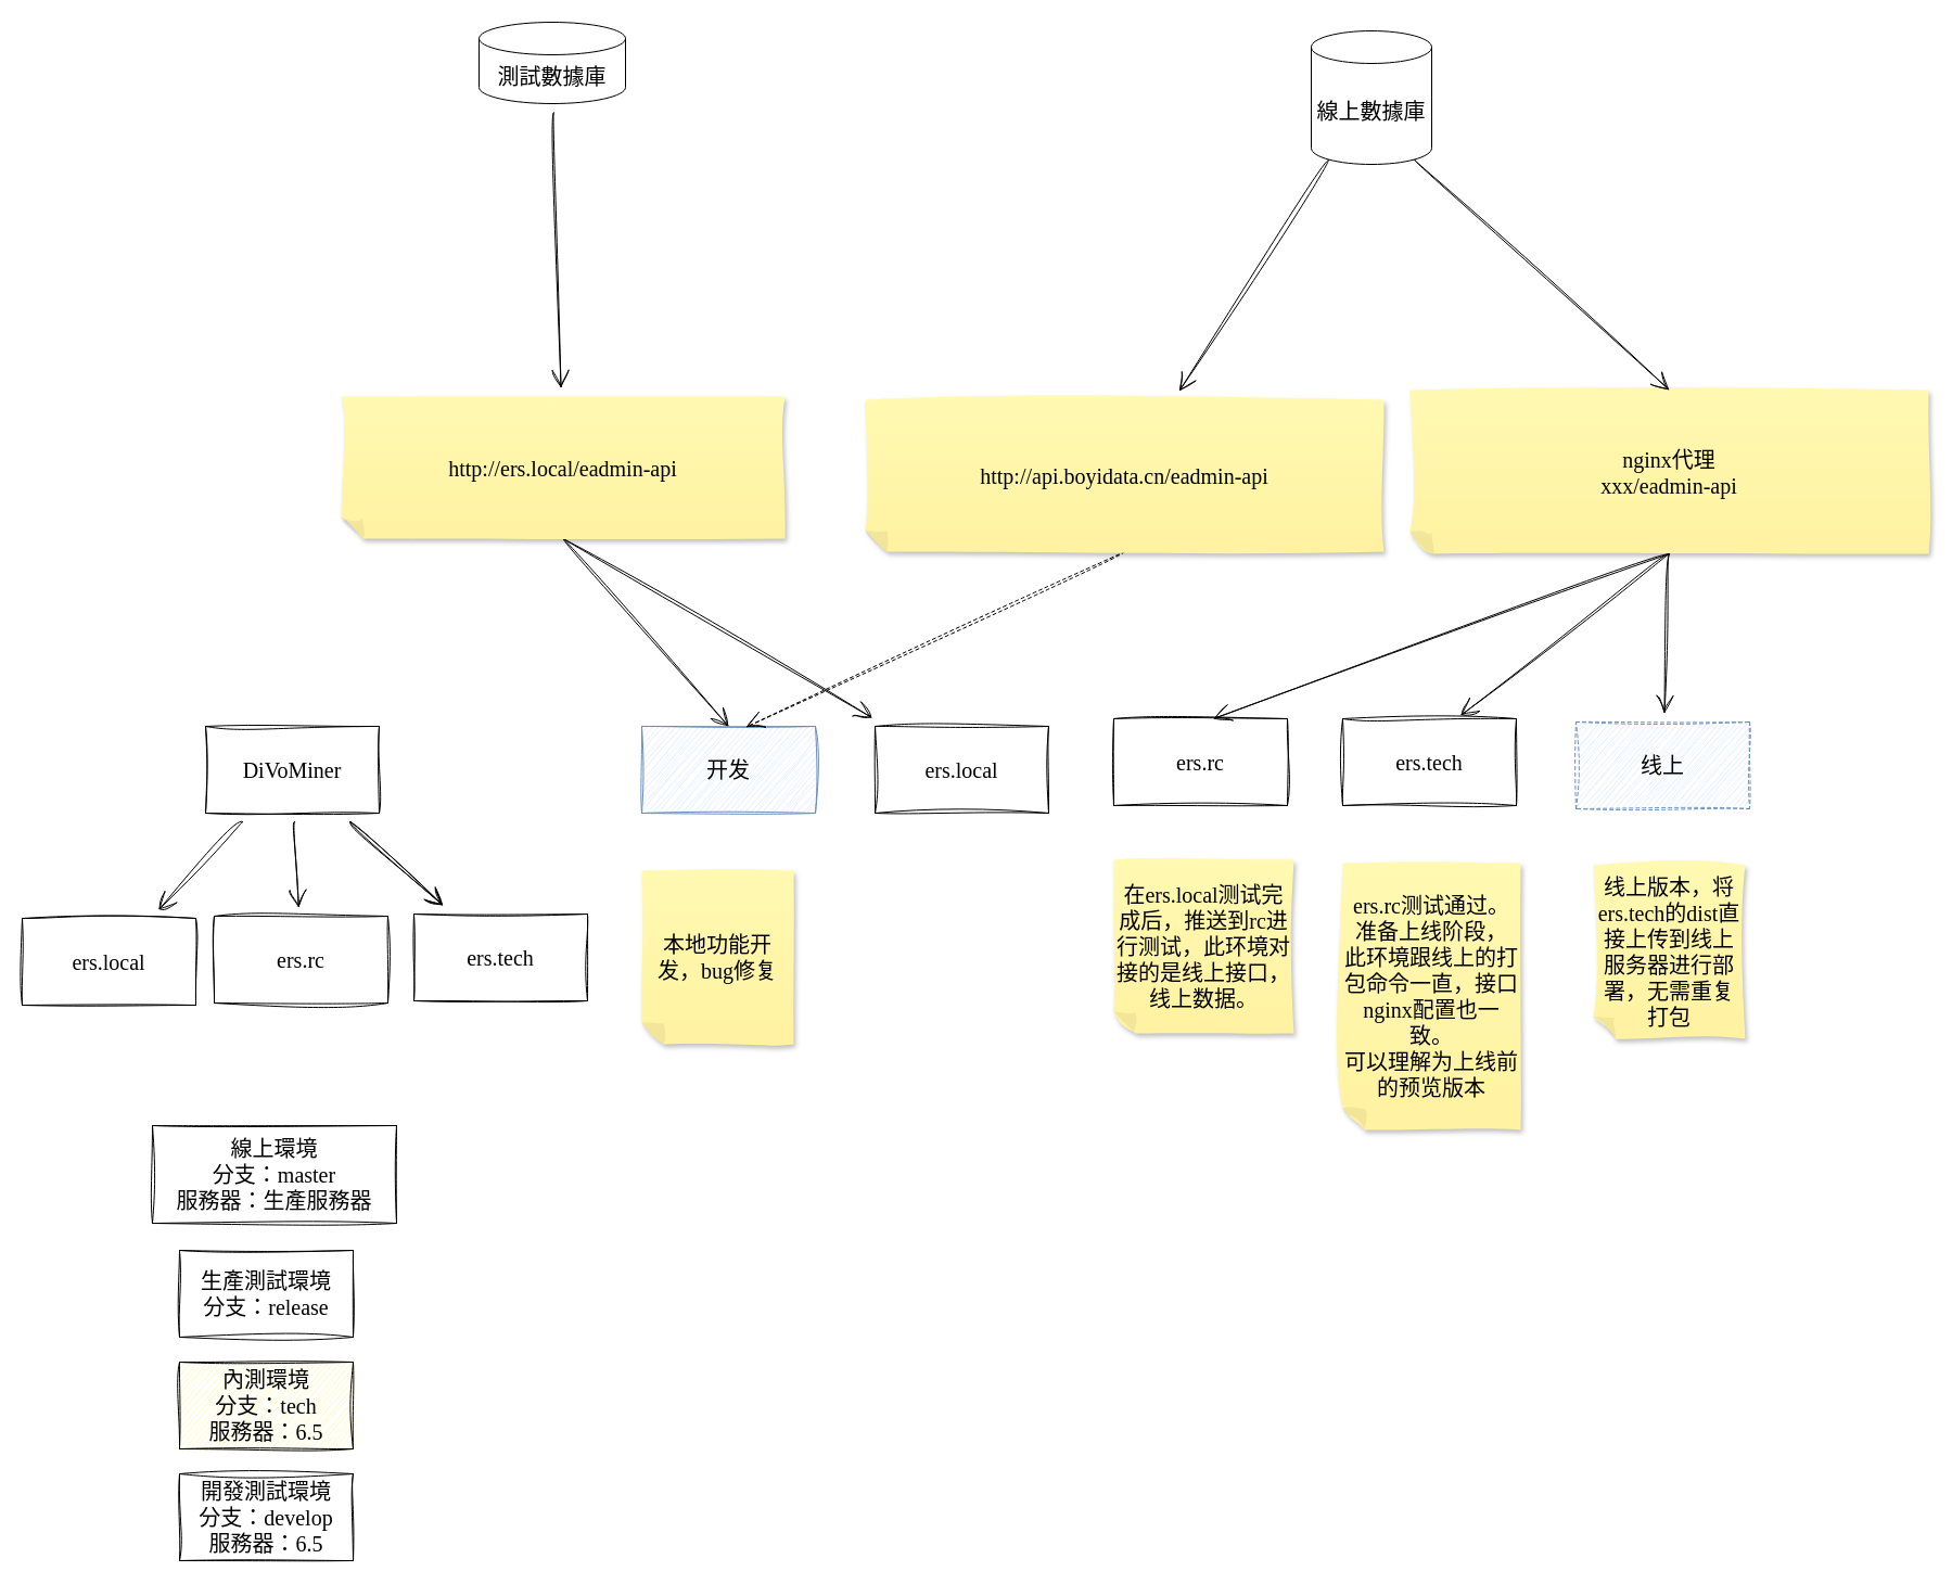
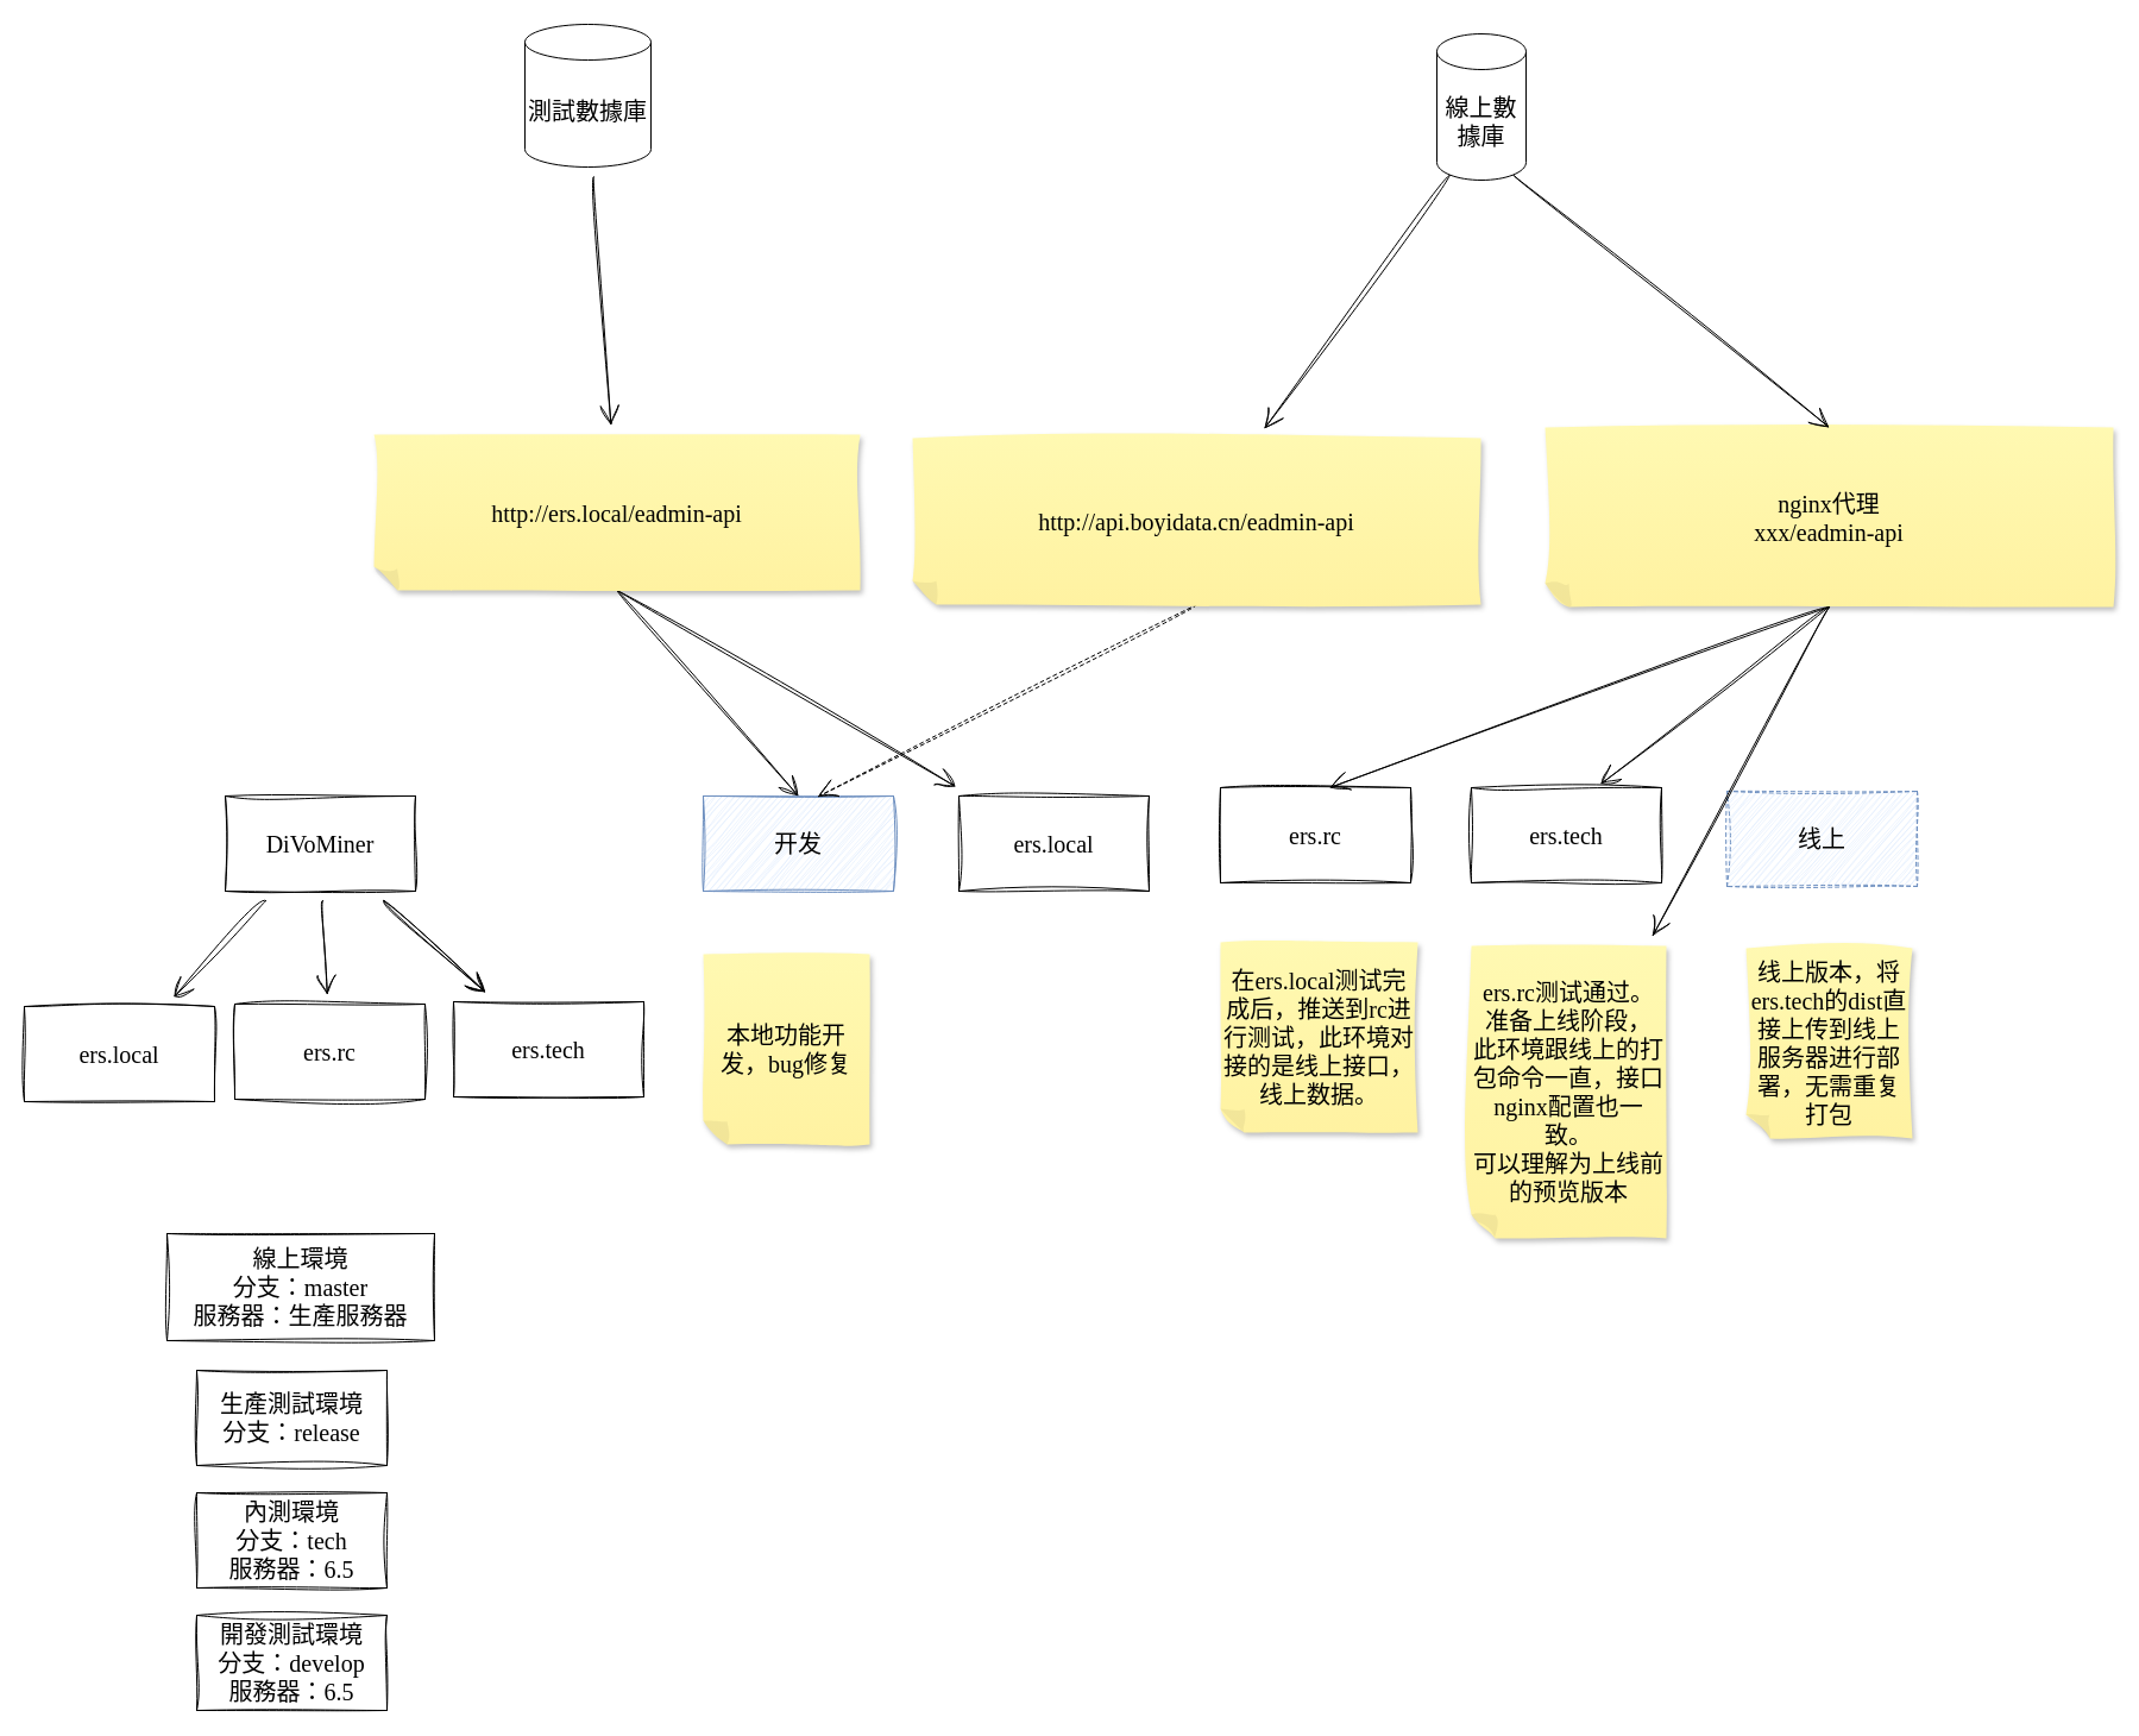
- <mxCell id="35" value="&lt;span style=&quot;font-family: &amp;quot;Architects Daughter&amp;quot;; font-size: 20px;&quot;&gt;測試數據庫&lt;/span&gt;" style="shape=cylinder3;whiteSpace=wrap;html=1;boundedLbl=1;backgroundOutline=1;size=15;" parent="1" vertex="1"><mxGeometry x="441" y="20" width="135" height="75" as="geometry" /></mxCell>
+ <mxCell id="35" value="&lt;span style=&quot;font-family: &amp;quot;Architects Daughter&amp;quot;; font-size: 20px;&quot;&gt;測試數據庫&lt;/span&gt;" style="shape=cylinder3;whiteSpace=wrap;html=1;boundedLbl=1;backgroundOutline=1;size=15;" parent="1" vertex="1"><mxGeometry x="441" y="20" width="106" height="120" as="geometry" /></mxCell>
- <mxCell id="34" value="&lt;span style=&quot;font-family: &amp;quot;Architects Daughter&amp;quot;; font-size: 20px;&quot;&gt;線上數據庫&lt;/span&gt;" style="shape=cylinder3;whiteSpace=wrap;html=1;boundedLbl=1;backgroundOutline=1;size=15;" parent="1" vertex="1"><mxGeometry x="1208" y="28" width="111" height="123" as="geometry" /></mxCell>
+ <mxCell id="34" value="&lt;span style=&quot;font-family: &amp;quot;Architects Daughter&amp;quot;; font-size: 20px;&quot;&gt;線上數據庫&lt;/span&gt;" style="shape=cylinder3;whiteSpace=wrap;html=1;boundedLbl=1;backgroundOutline=1;size=15;" parent="1" vertex="1"><mxGeometry x="1208" y="28" width="75" height="123" as="geometry" /></mxCell>
- <mxCell id="23" value="http://api.boyidata.cn/eadmin-api" style="shape=note;whiteSpace=wrap;html=1;backgroundOutline=1;fontColor=#000000;darkOpacity=0.05;fillColor=#FFF9B2;strokeColor=none;fillStyle=solid;direction=west;gradientDirection=north;gradientColor=#FFF2A1;shadow=1;size=20;pointerEvents=1;sketch=1;hachureGap=4;jiggle=2;curveFitting=1;fontFamily=Architects Daughter;fontSource=https%3A%2F%2Ffonts.googleapis.com%2Fcss%3Ffamily%3DArchitects%2BDaughter;fontSize=20;" parent="1" vertex="1"><mxGeometry x="797" y="368" width="478" height="140" as="geometry" /></mxCell>
+ <mxCell id="23" value="http://api.boyidata.cn/eadmin-api" style="shape=note;whiteSpace=wrap;html=1;backgroundOutline=1;fontColor=#000000;darkOpacity=0.05;fillColor=#FFF9B2;strokeColor=none;fillStyle=solid;direction=west;gradientDirection=north;gradientColor=#FFF2A1;shadow=1;size=20;pointerEvents=1;sketch=1;hachureGap=4;jiggle=2;curveFitting=1;fontFamily=Architects Daughter;fontSource=https%3A%2F%2Ffonts.googleapis.com%2Fcss%3Ffamily%3DArchitects%2BDaughter;fontSize=20;" parent="1" vertex="1"><mxGeometry x="767" y="368" width="478" height="140" as="geometry" /></mxCell>
- <mxCell id="24" style="edgeStyle=none;curved=1;rounded=0;sketch=1;hachureGap=4;jiggle=2;curveFitting=1;orthogonalLoop=1;jettySize=auto;html=1;exitX=0.5;exitY=0;exitDx=0;exitDy=0;exitPerimeter=0;fontFamily=Architects Daughter;fontSource=https%3A%2F%2Ffonts.googleapis.com%2Fcss%3Ffamily%3DArchitects%2BDaughter;fontSize=16;endArrow=open;startSize=14;endSize=14;sourcePerimeterSpacing=8;targetPerimeterSpacing=8;" parent="1" source="27" target="16" edge="1"><mxGeometry relative="1" as="geometry" /></mxCell>
+ <mxCell id="24" style="edgeStyle=none;curved=1;rounded=0;sketch=1;hachureGap=4;jiggle=2;curveFitting=1;orthogonalLoop=1;jettySize=auto;html=1;exitX=0.5;exitY=0;exitDx=0;exitDy=0;exitPerimeter=0;fontFamily=Architects Daughter;fontSource=https%3A%2F%2Ffonts.googleapis.com%2Fcss%3Ffamily%3DArchitects%2BDaughter;fontSize=16;endArrow=open;startSize=14;endSize=14;sourcePerimeterSpacing=8;targetPerimeterSpacing=8;" parent="1" source="27" target="20" edge="1"><mxGeometry relative="1" as="geometry" /></mxCell>
- <mxCell id="11" value="內測環境&lt;br&gt;分支：tech&lt;br&gt;服務器：6.5" style="rounded=0;whiteSpace=wrap;html=1;sketch=1;hachureGap=4;jiggle=2;curveFitting=1;fontFamily=Architects Daughter;fontSource=https%3A%2F%2Ffonts.googleapis.com%2Fcss%3Ffamily%3DArchitects%2BDaughter;fontSize=20;fillColor=#fff9b2;" parent="1" vertex="1"><mxGeometry x="165" y="1255" width="160" height="80" as="geometry" /></mxCell>
+ <mxCell id="11" value="內測環境&lt;br&gt;分支：tech&lt;br&gt;服務器：6.5" style="rounded=0;whiteSpace=wrap;html=1;sketch=1;hachureGap=4;jiggle=2;curveFitting=1;fontFamily=Architects Daughter;fontSource=https%3A%2F%2Ffonts.googleapis.com%2Fcss%3Ffamily%3DArchitects%2BDaughter;fontSize=20;" parent="1" vertex="1"><mxGeometry x="165" y="1255" width="160" height="80" as="geometry" /></mxCell>
